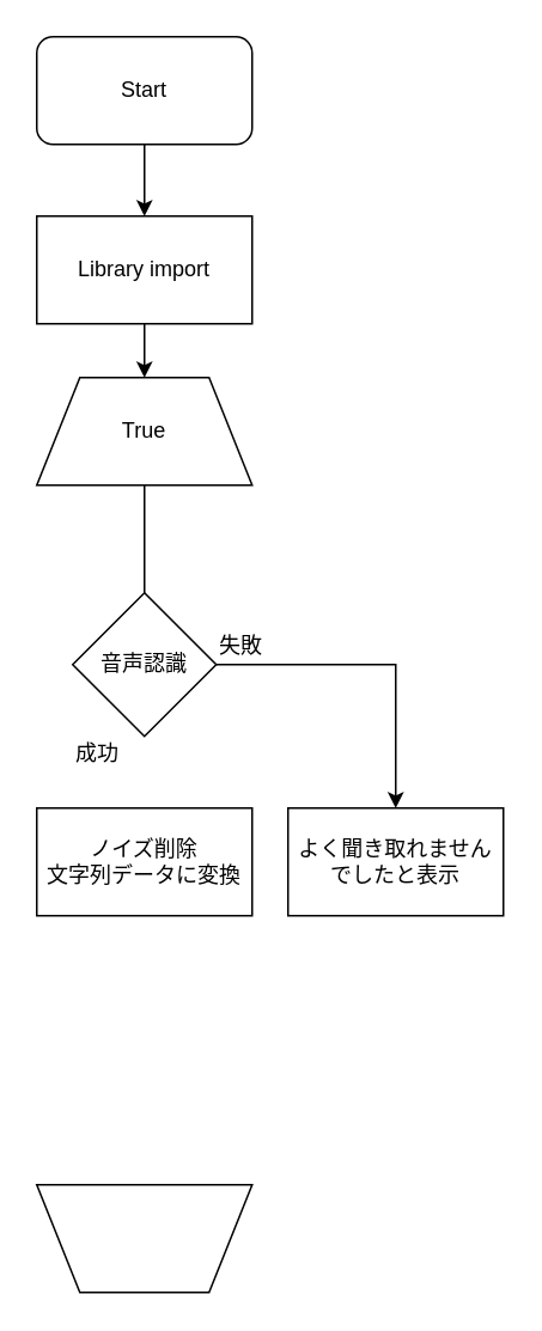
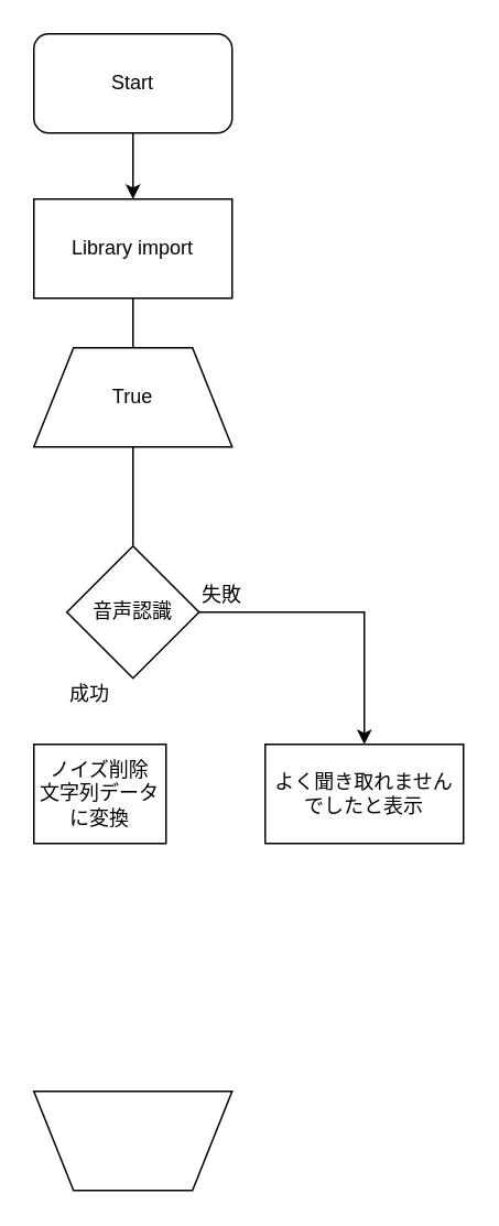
- <mxCell id="6" value="" style="edgeStyle=orthogonalEdgeStyle;rounded=0;orthogonalLoop=1;jettySize=auto;html=1;" parent="1" source="7" target="13" edge="1"><mxGeometry relative="1" as="geometry" /></mxCell>
+ <mxCell id="6" value="" style="edgeStyle=orthogonalEdgeStyle;rounded=0;orthogonalLoop=1;jettySize=auto;html=1;endArrow=none;" parent="1" source="7" target="13" edge="1"><mxGeometry relative="1" as="geometry" /></mxCell>
- <mxCell id="9" value="ノイズ削除&lt;br&gt;文字列データに変換" style="rounded=0;whiteSpace=wrap;html=1;" parent="1" vertex="1"><mxGeometry x="20" y="450" width="120" height="60" as="geometry" /></mxCell>
+ <mxCell id="9" value="ノイズ削除&lt;br&gt;文字列データに変換" style="rounded=0;whiteSpace=wrap;html=1;" parent="1" vertex="1"><mxGeometry x="20" y="450" width="80" height="60" as="geometry" /></mxCell>
